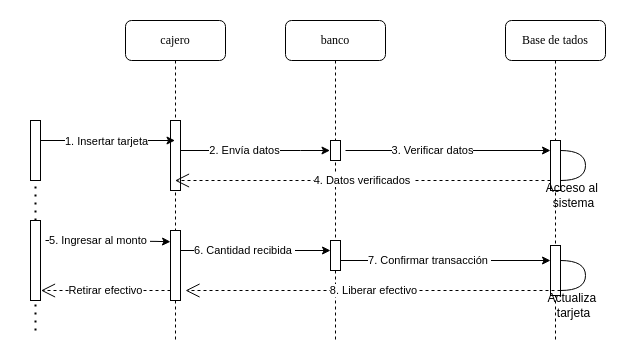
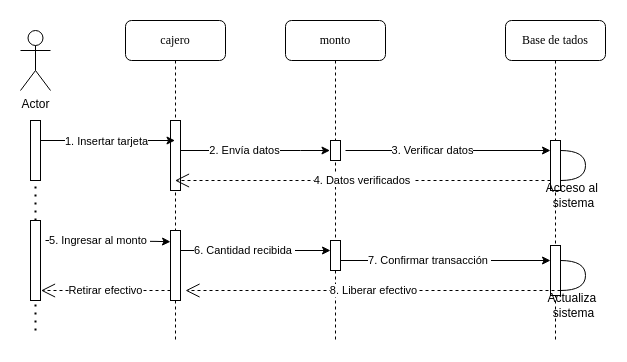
- <mxCell id="7" value="&lt;font style=&quot;vertical-align: inherit;&quot;&gt;&lt;font style=&quot;vertical-align: inherit;&quot;&gt;banco&lt;/font&gt;&lt;/font&gt;" style="shape=umlLifeline;perimeter=lifelinePerimeter;whiteSpace=wrap;html=1;container=1;collapsible=0;recursiveResize=0;outlineConnect=0;rounded=1;shadow=0;comic=0;labelBackgroundColor=none;strokeWidth=1;fontFamily=Verdana;fontSize=12;align=center;" parent="1" vertex="1"><mxGeometry x="285" y="20" width="100" height="320" as="geometry" /></mxCell>
+ <mxCell id="7" value="&lt;font style=&quot;vertical-align: inherit;&quot;&gt;&lt;font style=&quot;vertical-align: inherit;&quot;&gt;monto&lt;/font&gt;&lt;/font&gt;" style="shape=umlLifeline;perimeter=lifelinePerimeter;whiteSpace=wrap;html=1;container=1;collapsible=0;recursiveResize=0;outlineConnect=0;rounded=1;shadow=0;comic=0;labelBackgroundColor=none;strokeWidth=1;fontFamily=Verdana;fontSize=12;align=center;" parent="1" vertex="1"><mxGeometry x="285" y="20" width="100" height="320" as="geometry" /></mxCell>
+ <mxCell id="14" value="Actor" style="shape=umlActor;verticalLabelPosition=bottom;verticalAlign=top;html=1;outlineConnect=0;" parent="1" vertex="1"><mxGeometry x="20" y="30" width="30" height="60" as="geometry" /></mxCell>
- <mxCell id="20" value="&lt;font style=&quot;vertical-align: inherit;&quot;&gt;&lt;font style=&quot;vertical-align: inherit;&quot;&gt;&lt;font style=&quot;vertical-align: inherit;&quot;&gt;&lt;font style=&quot;vertical-align: inherit;&quot;&gt;Actualiza&amp;nbsp;&lt;/font&gt;&lt;/font&gt;&lt;/font&gt;&lt;/font&gt;&lt;div&gt;&lt;font style=&quot;vertical-align: inherit;&quot;&gt;&lt;font style=&quot;vertical-align: inherit;&quot;&gt;tarjeta&lt;/font&gt;&lt;/font&gt;&lt;/div&gt;" style="shape=requiredInterface;html=1;verticalLabelPosition=bottom;sketch=0;" vertex="1" parent="16"><mxGeometry x="55" y="240" width="25" height="30" as="geometry" /></mxCell>
+ <mxCell id="20" value="&lt;font style=&quot;vertical-align: inherit;&quot;&gt;&lt;font style=&quot;vertical-align: inherit;&quot;&gt;&lt;font style=&quot;vertical-align: inherit;&quot;&gt;&lt;font style=&quot;vertical-align: inherit;&quot;&gt;Actualiza&amp;nbsp;&lt;/font&gt;&lt;/font&gt;&lt;/font&gt;&lt;/font&gt;&lt;div&gt;&lt;font style=&quot;vertical-align: inherit;&quot;&gt;&lt;font style=&quot;vertical-align: inherit;&quot;&gt;sistema&lt;/font&gt;&lt;/font&gt;&lt;/div&gt;" style="shape=requiredInterface;html=1;verticalLabelPosition=bottom;sketch=0;" vertex="1" parent="16"><mxGeometry x="55" y="240" width="25" height="30" as="geometry" /></mxCell>
